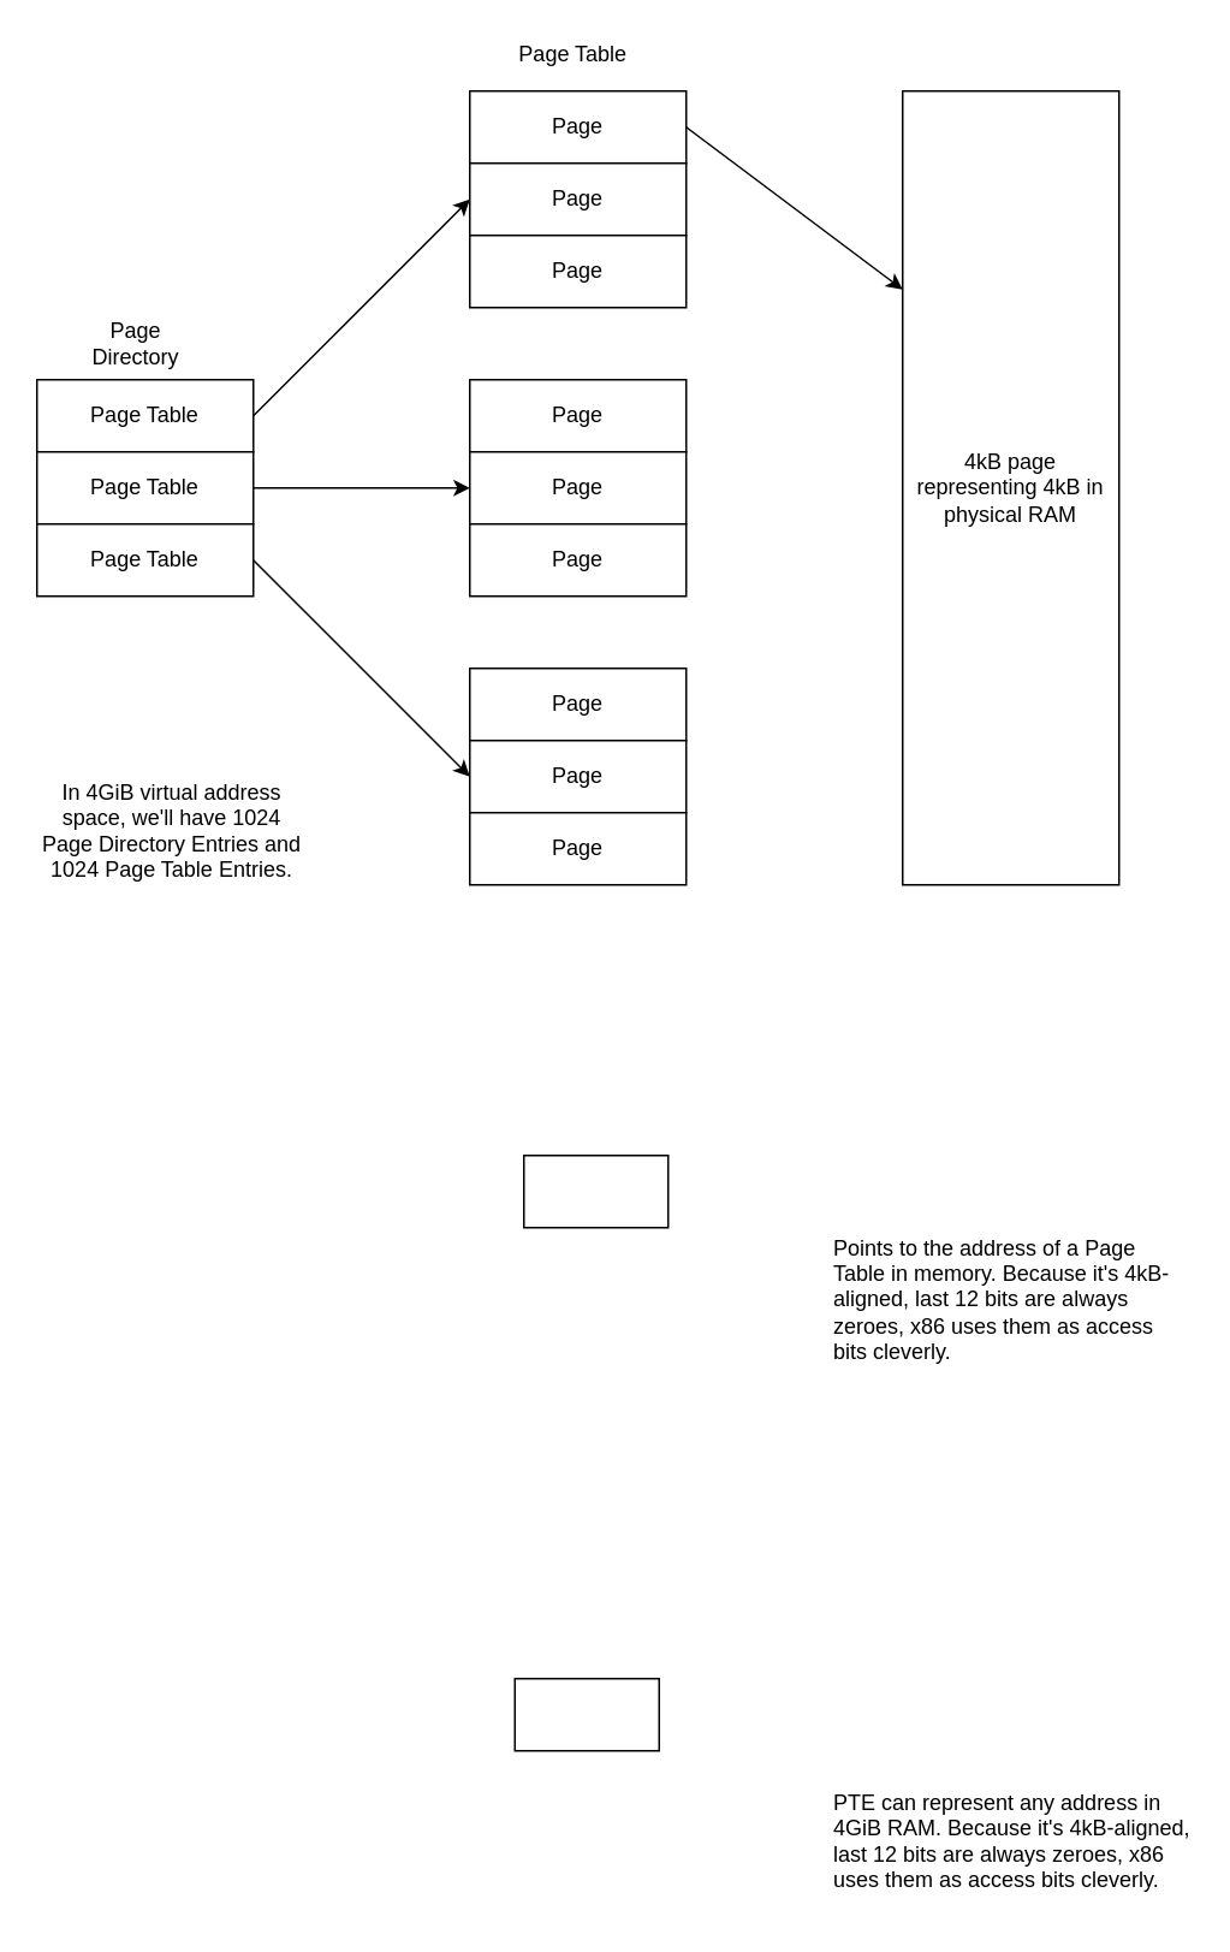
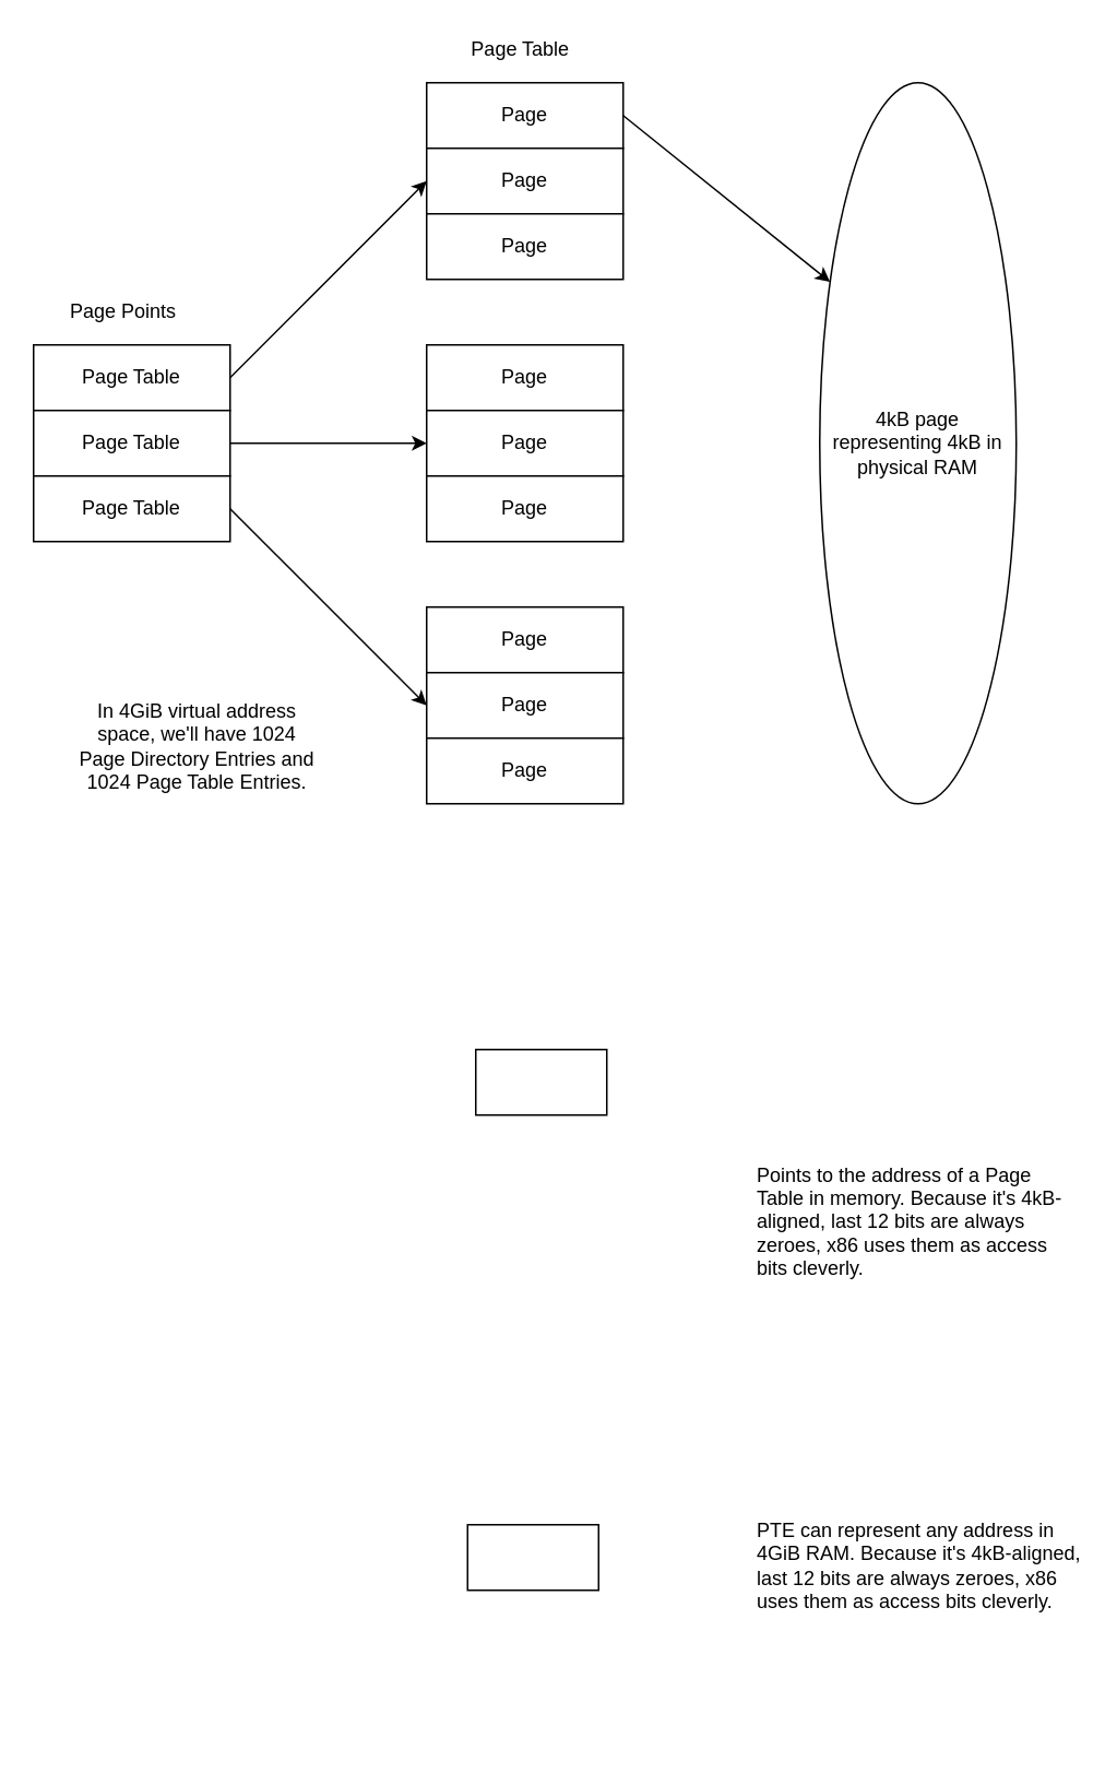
- <mxCell id="15" value="Page Directory" style="text;html=1;strokeColor=none;fillColor=none;align=center;verticalAlign=middle;whiteSpace=wrap;rounded=0;" vertex="1" parent="1"><mxGeometry x="40" y="180" width="70" height="20" as="geometry" /></mxCell>
+ <mxCell id="15" value="Page Points" style="text;html=1;strokeColor=none;fillColor=none;align=center;verticalAlign=middle;whiteSpace=wrap;rounded=0;" vertex="1" parent="1"><mxGeometry x="40" y="180" width="70" height="20" as="geometry" /></mxCell>
- <mxCell id="14" value="4kB page representing 4kB in physical RAM" style="rounded=0;whiteSpace=wrap;html=1;" vertex="1" parent="1"><mxGeometry x="500" y="50" width="120" height="440" as="geometry" /></mxCell>
+ <mxCell id="14" value="4kB page representing 4kB in physical RAM" style="ellipse;whiteSpace=wrap;html=1;" vertex="1" parent="1"><mxGeometry x="500" y="50" width="120" height="440" as="geometry" /></mxCell>
- <mxCell id="25" value="In 4GiB virtual address space, we'll have 1024 Page Directory Entries and 1024 Page Table Entries." style="text;html=1;strokeColor=none;fillColor=none;align=center;verticalAlign=middle;whiteSpace=wrap;rounded=0;" vertex="1" parent="1"><mxGeometry x="20" y="420" width="150" height="80" as="geometry" /></mxCell>
+ <mxCell id="25" value="In 4GiB virtual address space, we'll have 1024 Page Directory Entries and 1024 Page Table Entries." style="text;html=1;strokeColor=none;fillColor=none;align=center;verticalAlign=middle;whiteSpace=wrap;rounded=0;" vertex="1" parent="1"><mxGeometry x="45" y="415" width="150" height="80" as="geometry" /></mxCell>
- <mxCell id="24" value="Points to the address of a Page Table in memory. Because it's 4kB-aligned, last 12 bits are always zeroes, x86 uses them as access bits cleverly." style="text;html=1;strokeColor=none;fillColor=none;align=left;verticalAlign=middle;whiteSpace=wrap;rounded=0;" vertex="1" parent="1"><mxGeometry x="460" y="680" width="200" height="80" as="geometry" /></mxCell>
+ <mxCell id="24" value="Points to the address of a Page Table in memory. Because it's 4kB-aligned, last 12 bits are always zeroes, x86 uses them as access bits cleverly." style="text;html=1;strokeColor=none;fillColor=none;align=left;verticalAlign=middle;whiteSpace=wrap;rounded=0;" vertex="1" parent="1"><mxGeometry x="460" y="705" width="200" height="80" as="geometry" /></mxCell>
- <mxCell id="23" value="PTE can represent any address in 4GiB RAM. Because it's 4kB-aligned, last 12 bits are always zeroes, x86 uses them as access bits cleverly." style="text;html=1;strokeColor=none;fillColor=none;align=left;verticalAlign=middle;whiteSpace=wrap;rounded=0;" vertex="1" parent="1"><mxGeometry x="460" y="980" width="200" height="80" as="geometry" /></mxCell>
+ <mxCell id="23" value="PTE can represent any address in 4GiB RAM. Because it's 4kB-aligned, last 12 bits are always zeroes, x86 uses them as access bits cleverly." style="text;html=1;strokeColor=none;fillColor=none;align=left;verticalAlign=middle;whiteSpace=wrap;rounded=0;" vertex="1" parent="1"><mxGeometry x="460" y="915" width="200" height="80" as="geometry" /></mxCell>
